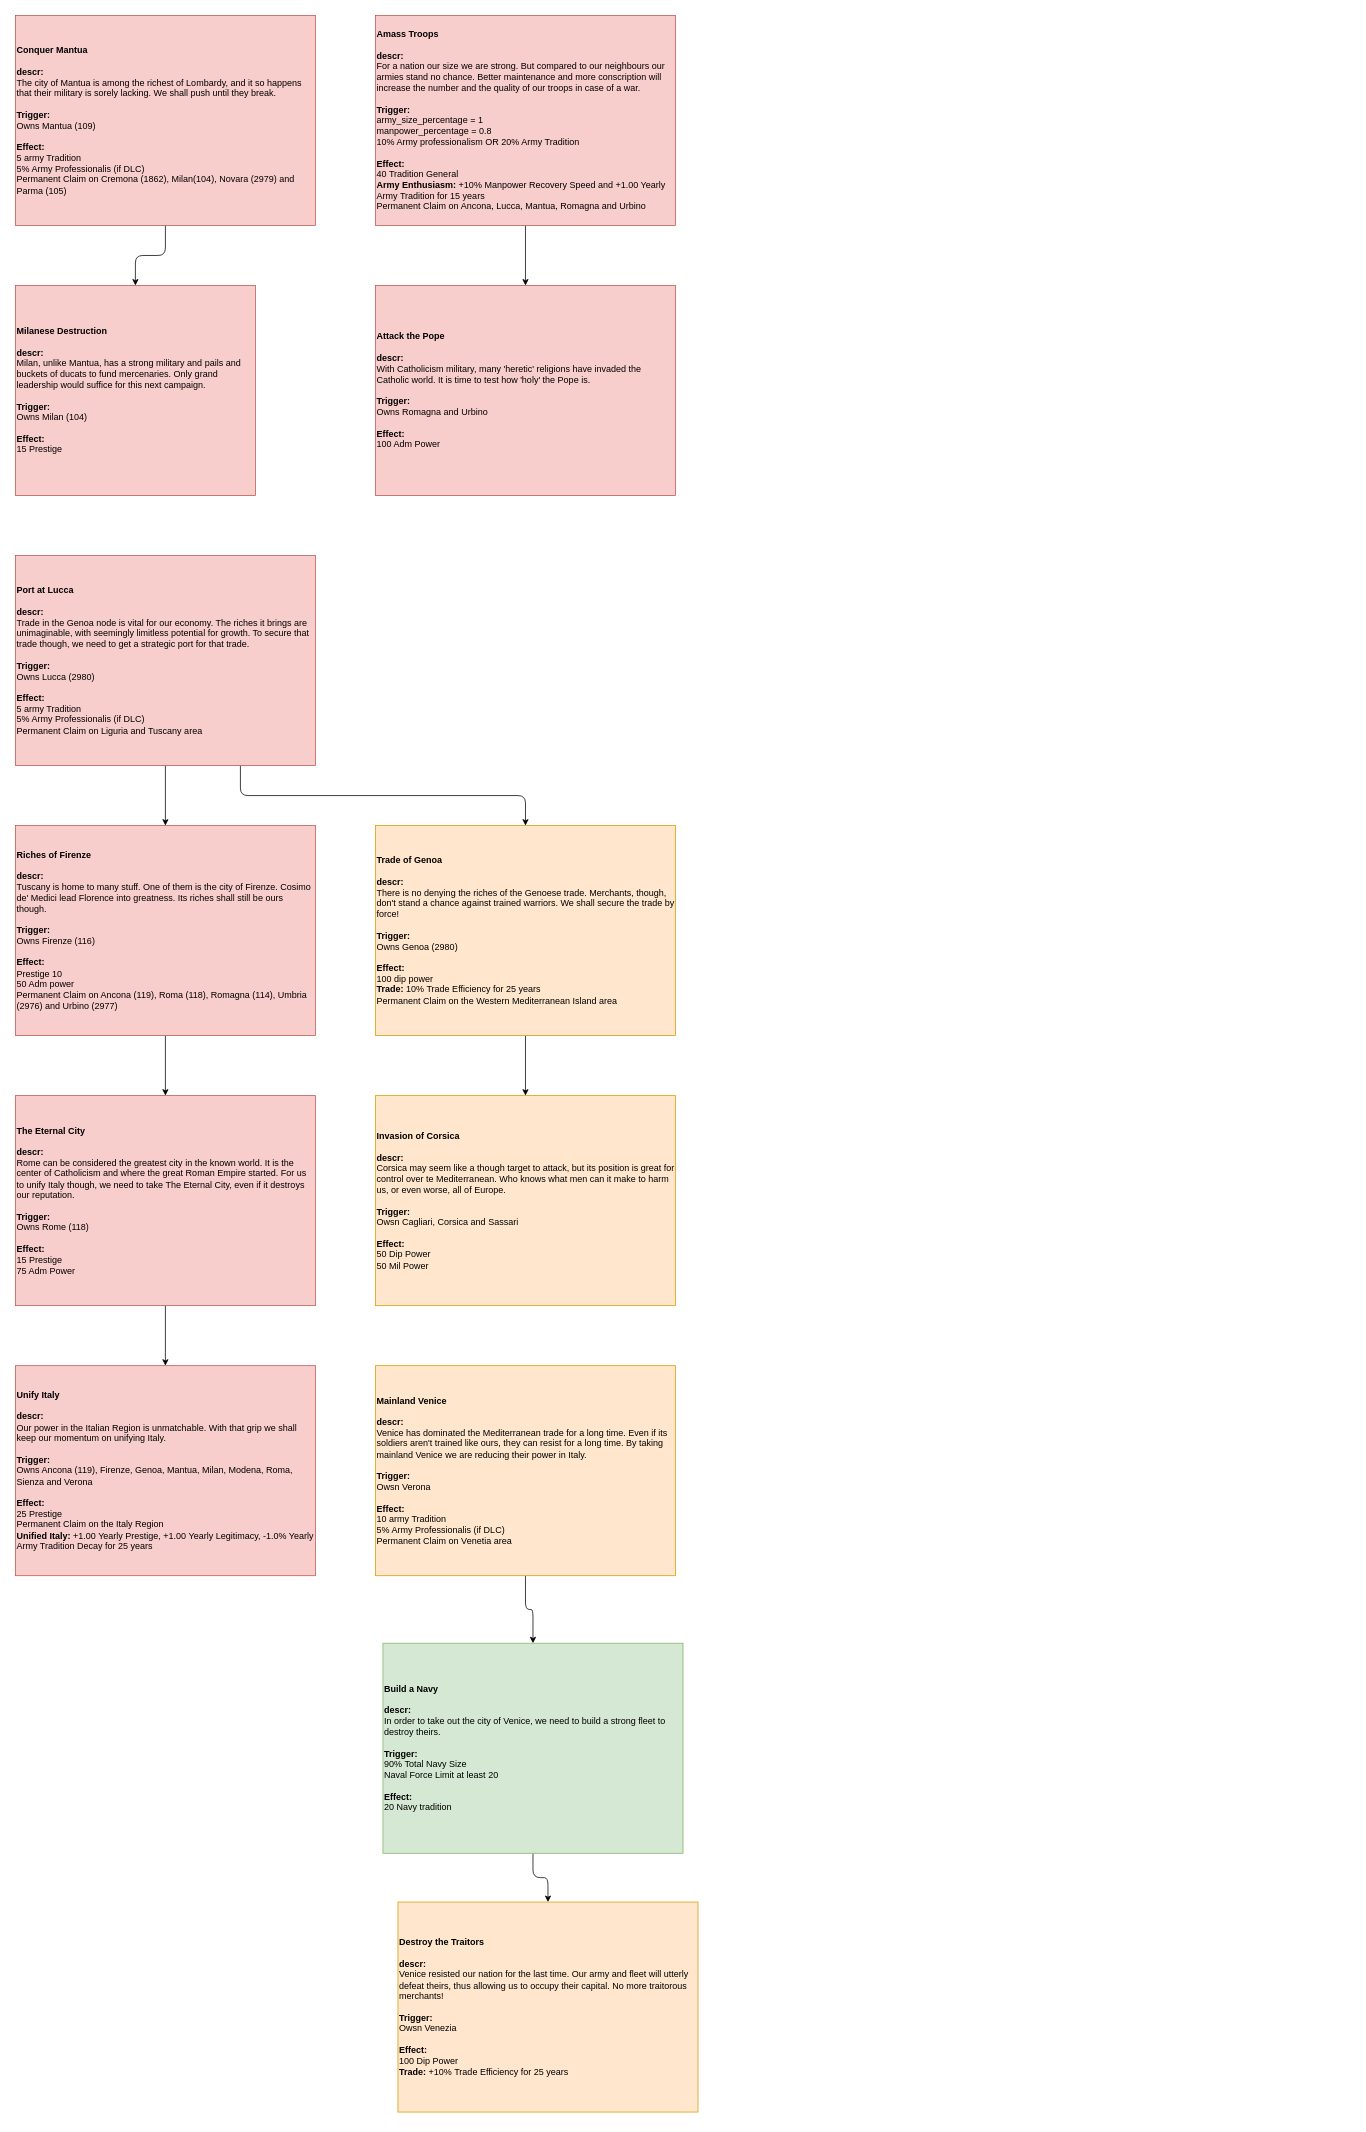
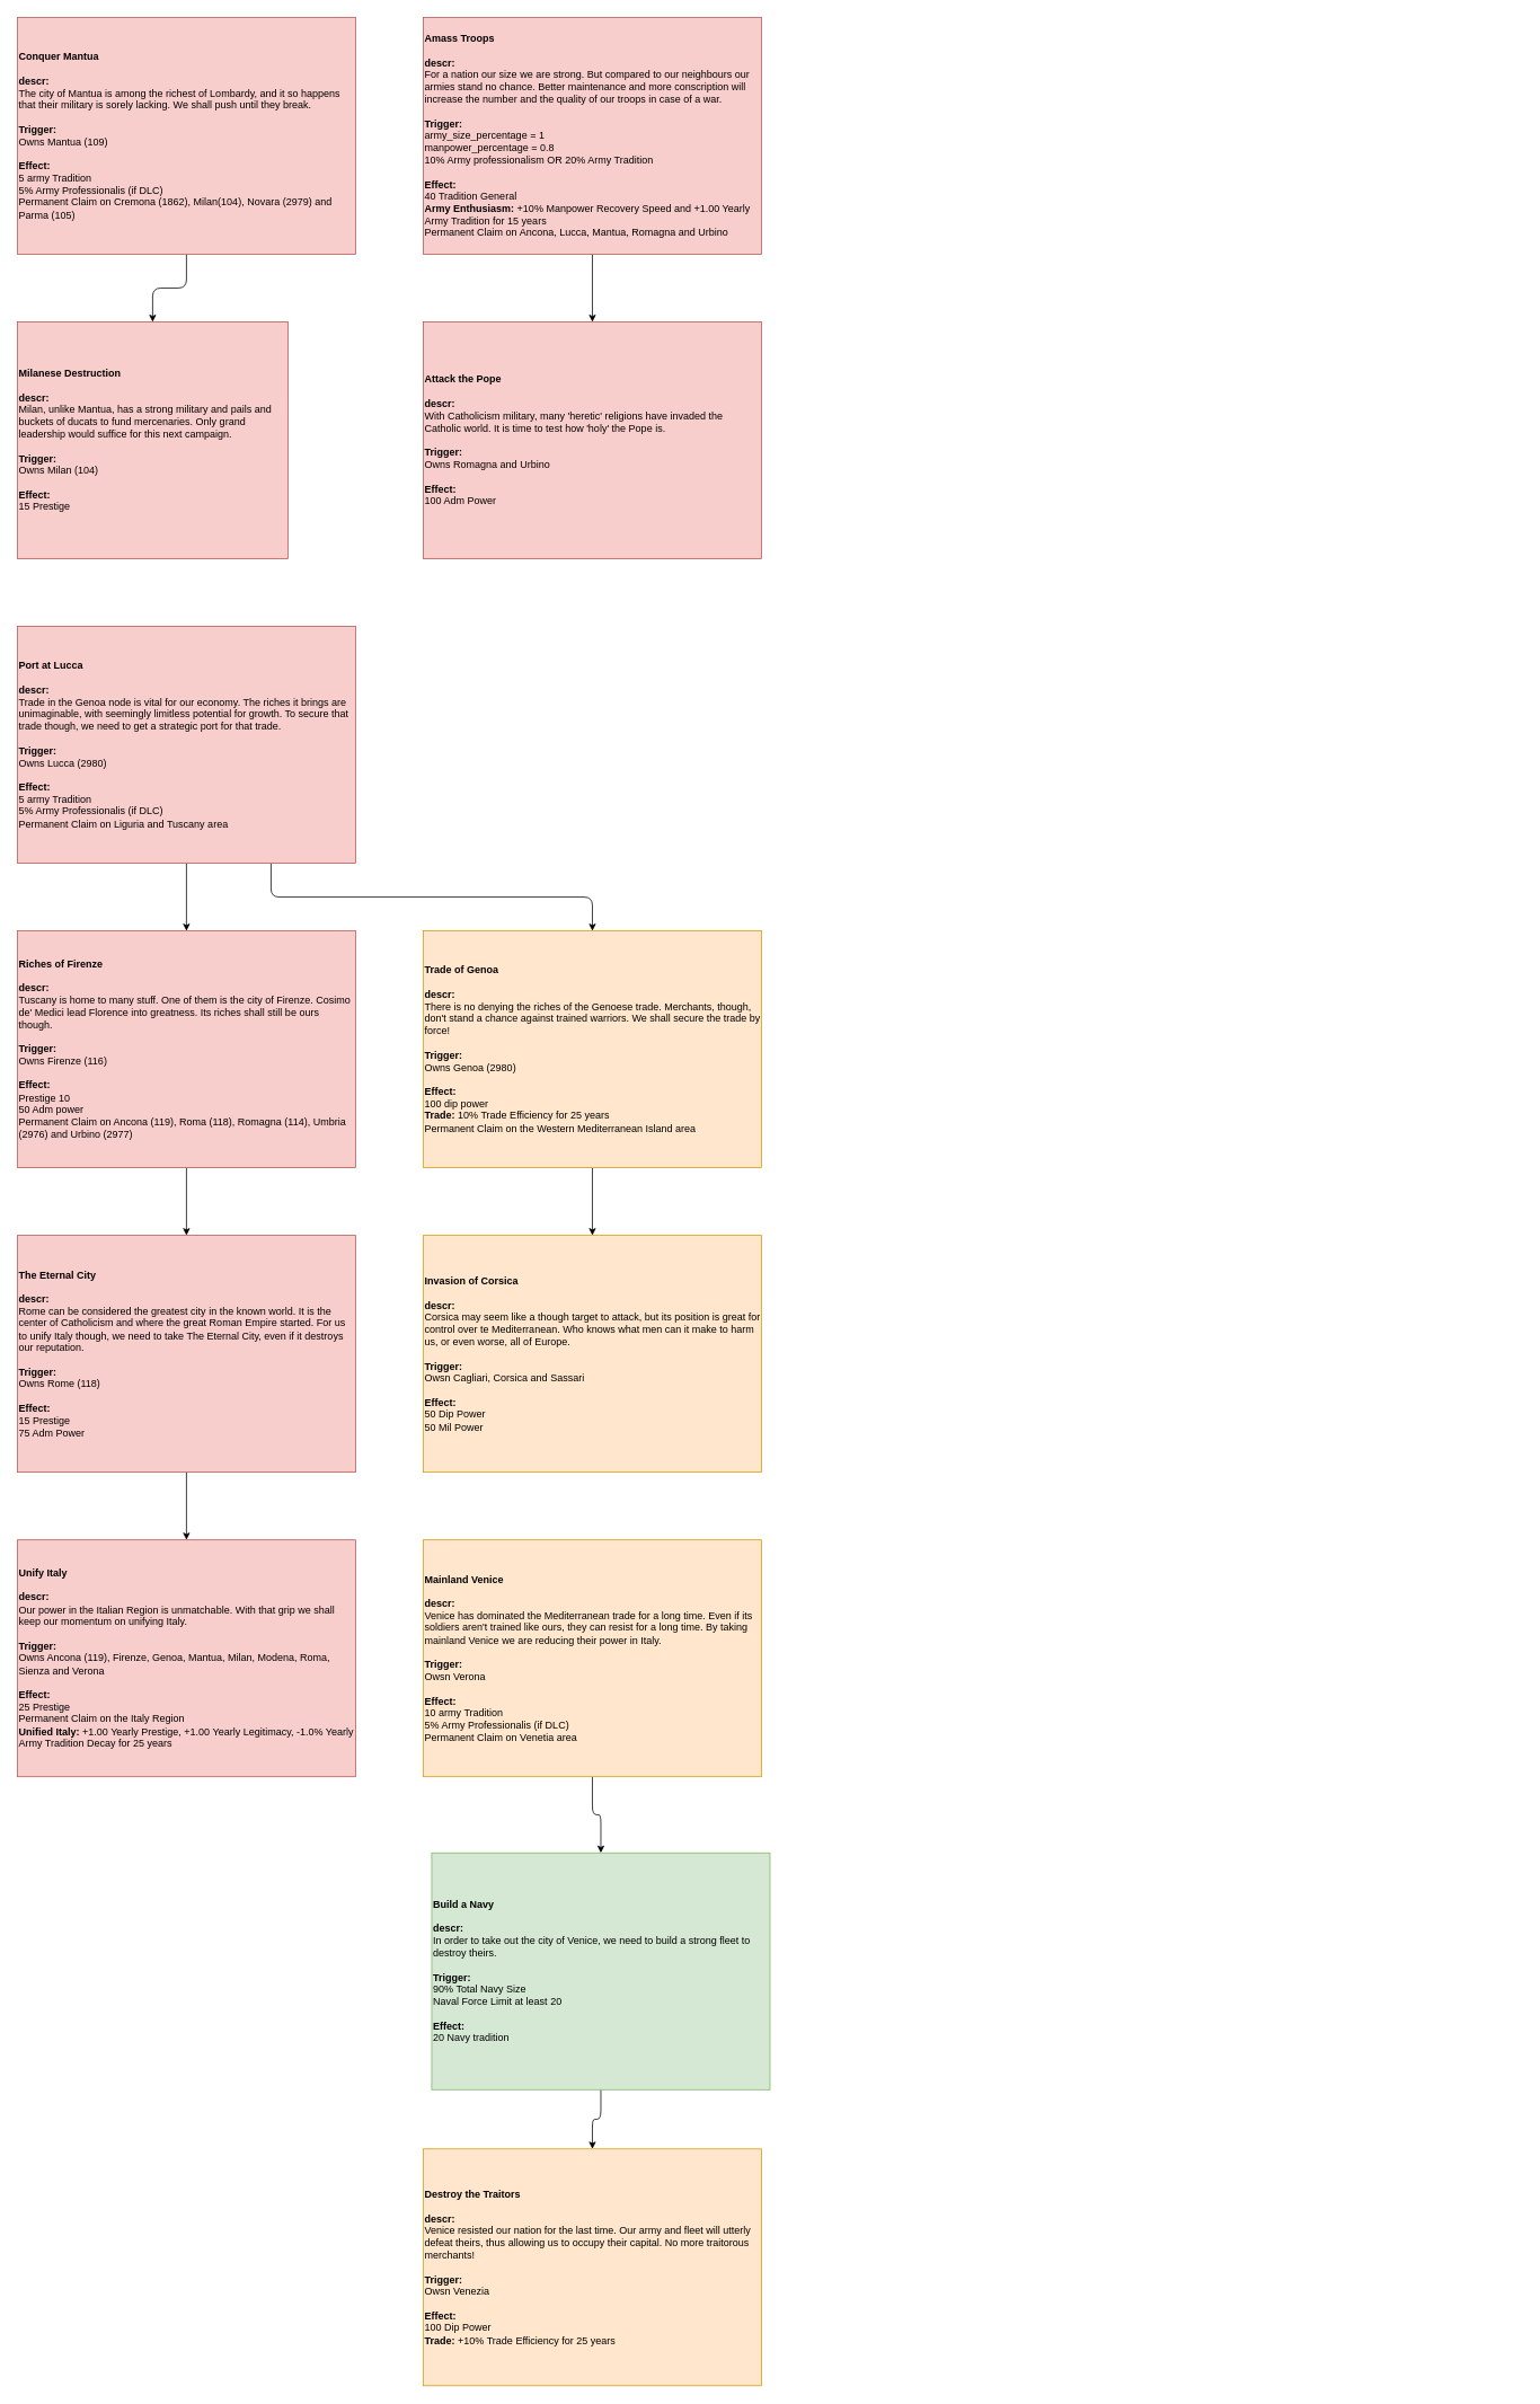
- <mxCell id="31" value="&lt;div align=&quot;left&quot;&gt;&lt;b&gt;Destroy the Traitors&lt;/b&gt;&lt;br&gt;&lt;/div&gt;&lt;div align=&quot;left&quot;&gt;&lt;b&gt;&lt;br&gt;&lt;/b&gt;&lt;/div&gt;&lt;div align=&quot;left&quot;&gt;&lt;b style=&quot;font-size: 12px&quot;&gt;descr:&lt;/b&gt;&amp;nbsp;&lt;div align=&quot;left&quot;&gt;Venice resisted our nation for the last time. Our army and fleet will utterly defeat theirs, thus allowing us to occupy their capital. No more traitorous merchants!&lt;br&gt;&lt;/div&gt;&lt;div align=&quot;left&quot;&gt;&lt;br&gt;&lt;/div&gt;&lt;div align=&quot;left&quot; style=&quot;font-size: 12px&quot;&gt;&lt;b style=&quot;font-size: 12px&quot;&gt;Trigger:&lt;/b&gt;&lt;/div&gt;&lt;div align=&quot;left&quot; style=&quot;font-size: 12px&quot;&gt;Owsn Venezia&lt;/div&gt;&lt;div align=&quot;left&quot; style=&quot;font-size: 12px&quot;&gt;&lt;br&gt;&lt;/div&gt;&lt;div align=&quot;left&quot; style=&quot;font-size: 12px&quot;&gt;&lt;b style=&quot;font-size: 12px&quot;&gt;Effect:&lt;/b&gt;&lt;/div&gt;&lt;div align=&quot;left&quot;&gt;&lt;div align=&quot;left&quot;&gt;100 Dip Power&lt;/div&gt;&lt;div align=&quot;left&quot;&gt;&lt;b&gt;Trade:&lt;/b&gt;&amp;nbsp;+10% Trade Efficiency for 25 years&lt;/div&gt;&lt;/div&gt;&lt;/div&gt;" style="rounded=0;whiteSpace=wrap;html=1;align=left;fillColor=#ffe6cc;strokeColor=#d79b00;fontSize=12;fontFamily=Helvetica;" vertex="1" parent="1"><mxGeometry x="530" y="2535" width="400" height="280" as="geometry" /></mxCell>
+ <mxCell id="31" value="&lt;div align=&quot;left&quot;&gt;&lt;b&gt;Destroy the Traitors&lt;/b&gt;&lt;br&gt;&lt;/div&gt;&lt;div align=&quot;left&quot;&gt;&lt;b&gt;&lt;br&gt;&lt;/b&gt;&lt;/div&gt;&lt;div align=&quot;left&quot;&gt;&lt;b style=&quot;font-size: 12px&quot;&gt;descr:&lt;/b&gt;&amp;nbsp;&lt;div align=&quot;left&quot;&gt;Venice resisted our nation for the last time. Our army and fleet will utterly defeat theirs, thus allowing us to occupy their capital. No more traitorous merchants!&lt;br&gt;&lt;/div&gt;&lt;div align=&quot;left&quot;&gt;&lt;br&gt;&lt;/div&gt;&lt;div align=&quot;left&quot; style=&quot;font-size: 12px&quot;&gt;&lt;b style=&quot;font-size: 12px&quot;&gt;Trigger:&lt;/b&gt;&lt;/div&gt;&lt;div align=&quot;left&quot; style=&quot;font-size: 12px&quot;&gt;Owsn Venezia&lt;/div&gt;&lt;div align=&quot;left&quot; style=&quot;font-size: 12px&quot;&gt;&lt;br&gt;&lt;/div&gt;&lt;div align=&quot;left&quot; style=&quot;font-size: 12px&quot;&gt;&lt;b style=&quot;font-size: 12px&quot;&gt;Effect:&lt;/b&gt;&lt;/div&gt;&lt;div align=&quot;left&quot;&gt;&lt;div align=&quot;left&quot;&gt;100 Dip Power&lt;/div&gt;&lt;div align=&quot;left&quot;&gt;&lt;b&gt;Trade:&lt;/b&gt;&amp;nbsp;+10% Trade Efficiency for 25 years&lt;/div&gt;&lt;/div&gt;&lt;/div&gt;" style="rounded=0;whiteSpace=wrap;html=1;align=left;fillColor=#ffe6cc;strokeColor=#d79b00;fontSize=12;fontFamily=Helvetica;" vertex="1" parent="1"><mxGeometry x="500" y="2540" width="400" height="280" as="geometry" /></mxCell>
